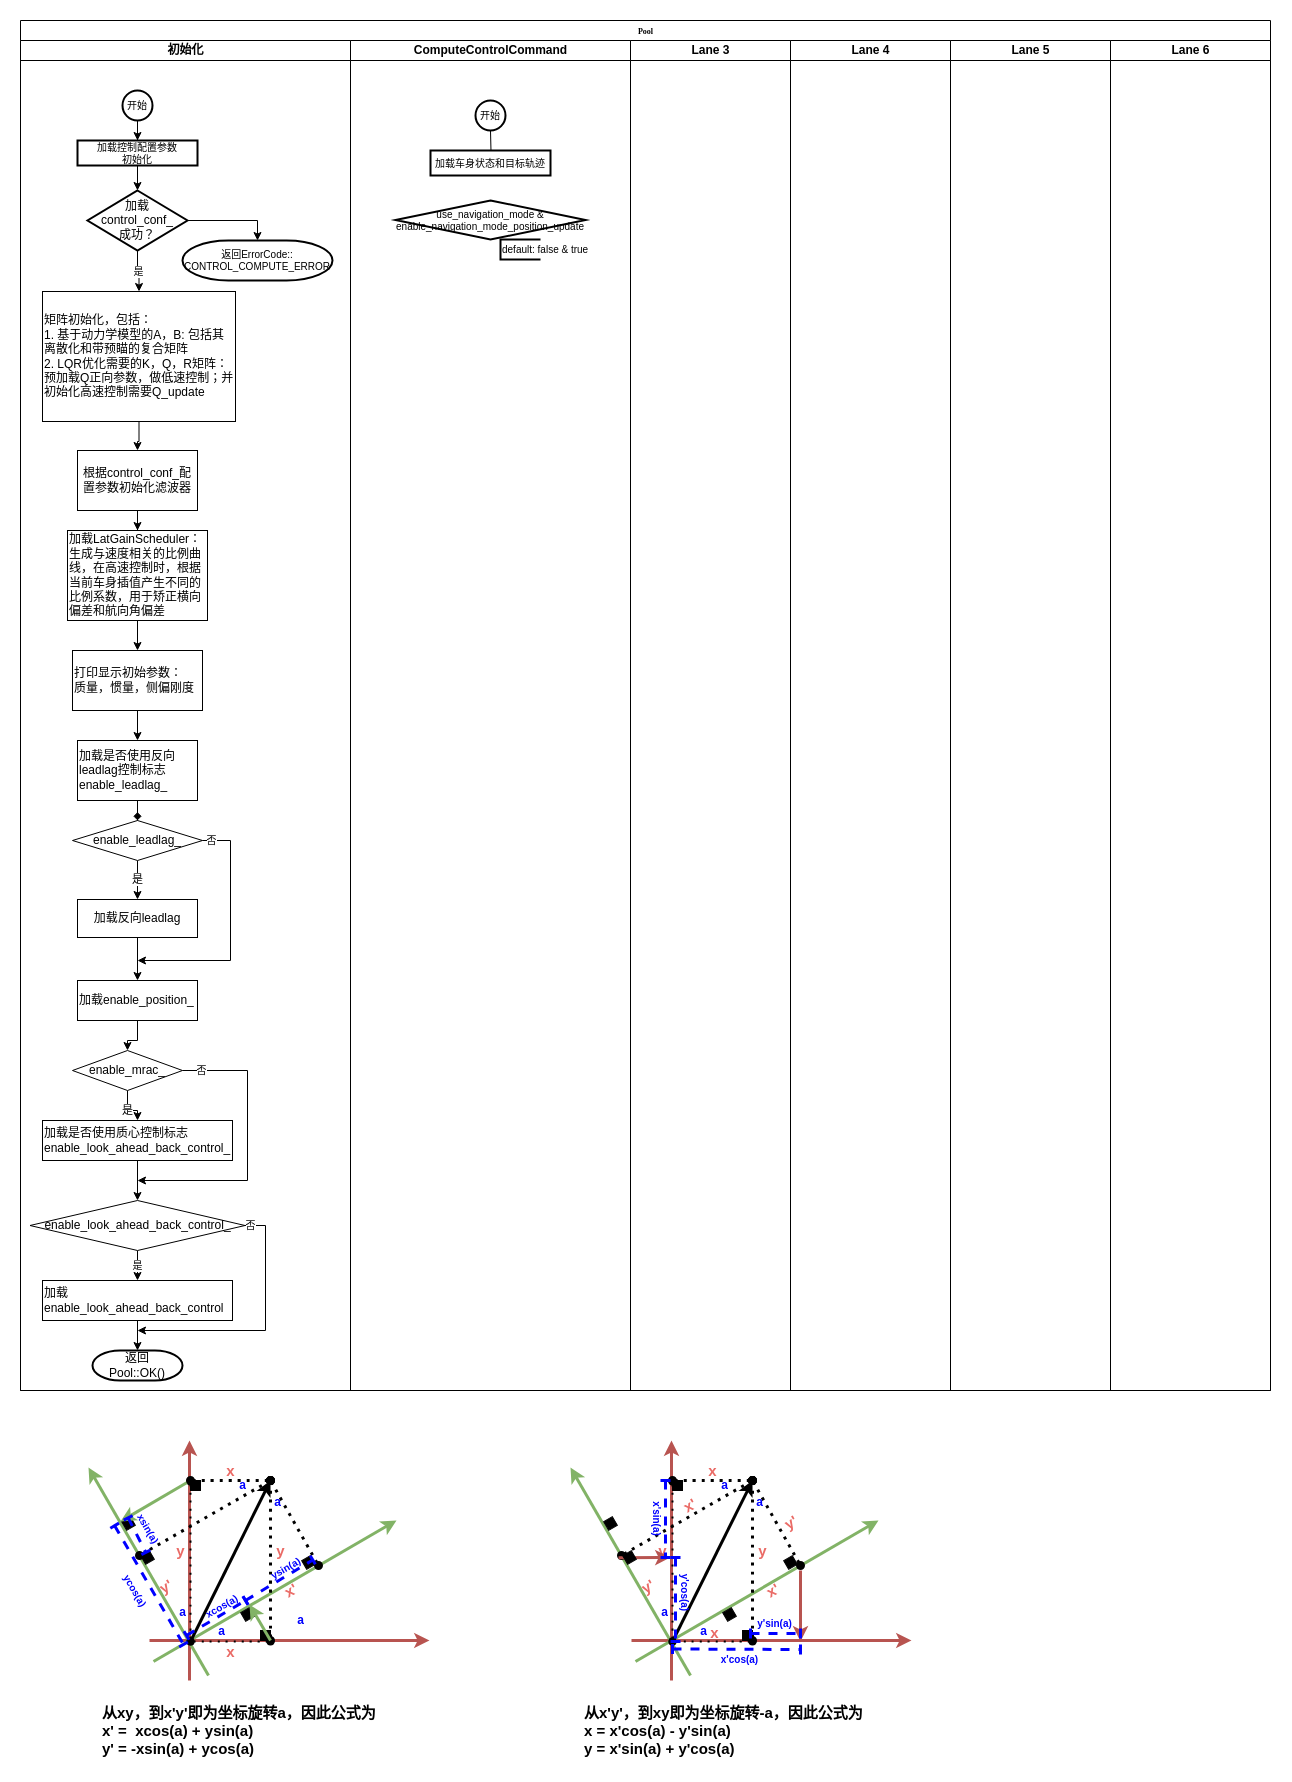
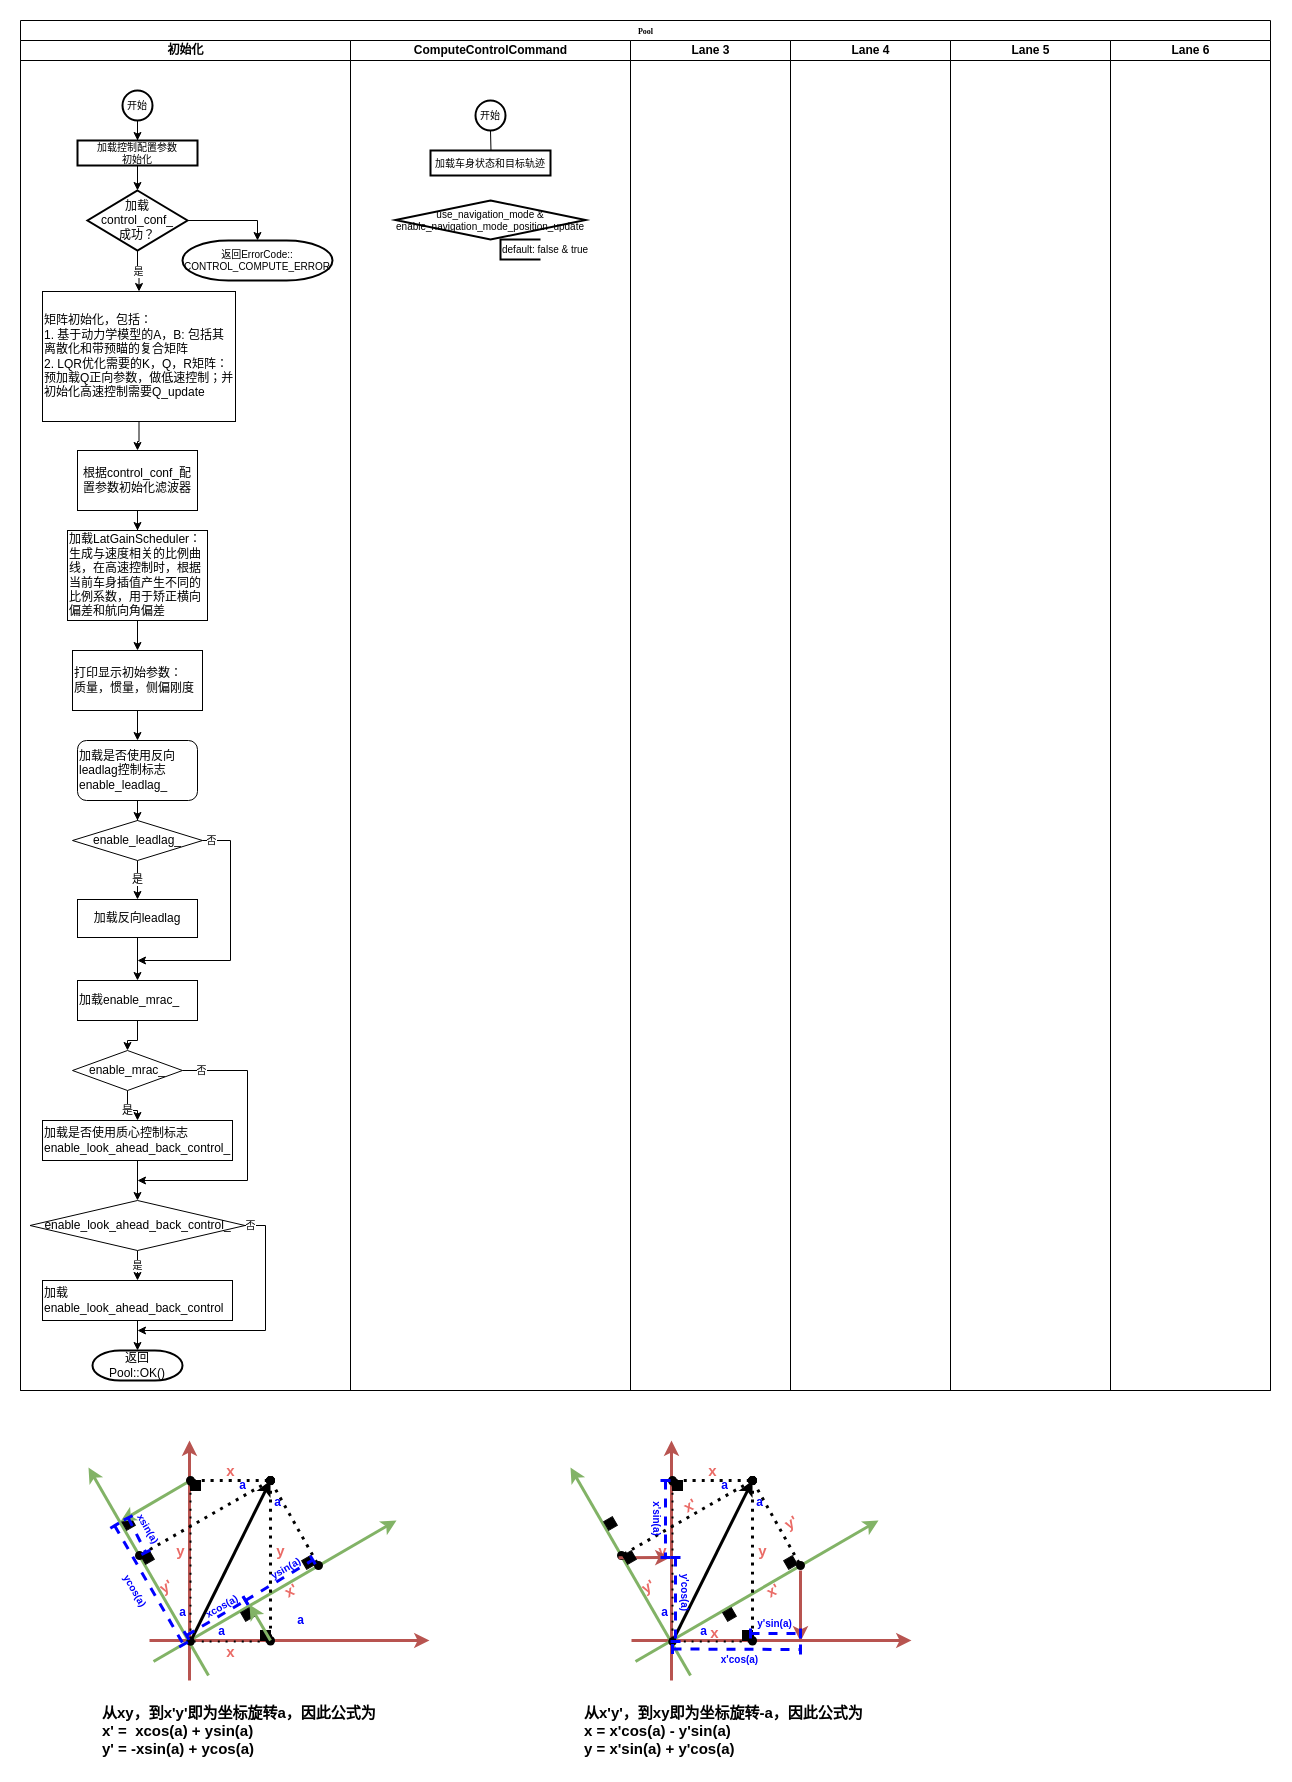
- <mxCell id="14" value="加载是否使用反向leadlag控制标志enable_leadlag_" style="whiteSpace=wrap;html=1;align=left;rounded=0;" vertex="1" parent="3"><mxGeometry x="57" y="700" width="120" height="60" as="geometry" /></mxCell>
+ <mxCell id="14" value="加载是否使用反向leadlag控制标志enable_leadlag_" style="whiteSpace=wrap;html=1;align=left;rounded=1;" vertex="1" parent="3"><mxGeometry x="57" y="700" width="120" height="60" as="geometry" /></mxCell>
- <mxCell id="18" value="" style="edgeStyle=orthogonalEdgeStyle;rounded=0;orthogonalLoop=1;jettySize=auto;html=1;endArrow=diamond;" edge="1" parent="3" source="14" target="17"><mxGeometry relative="1" as="geometry" /></mxCell>
+ <mxCell id="18" value="" style="edgeStyle=orthogonalEdgeStyle;rounded=0;orthogonalLoop=1;jettySize=auto;html=1;" edge="1" parent="3" source="14" target="17"><mxGeometry relative="1" as="geometry" /></mxCell>
- <mxCell id="22" value="加载enable_position_" style="whiteSpace=wrap;html=1;align=left;rounded=0;" vertex="1" parent="3"><mxGeometry x="57" y="940" width="120" height="40" as="geometry" /></mxCell>
+ <mxCell id="22" value="加载enable_mrac_" style="whiteSpace=wrap;html=1;align=left;rounded=0;" vertex="1" parent="3"><mxGeometry x="57" y="940" width="120" height="40" as="geometry" /></mxCell>
